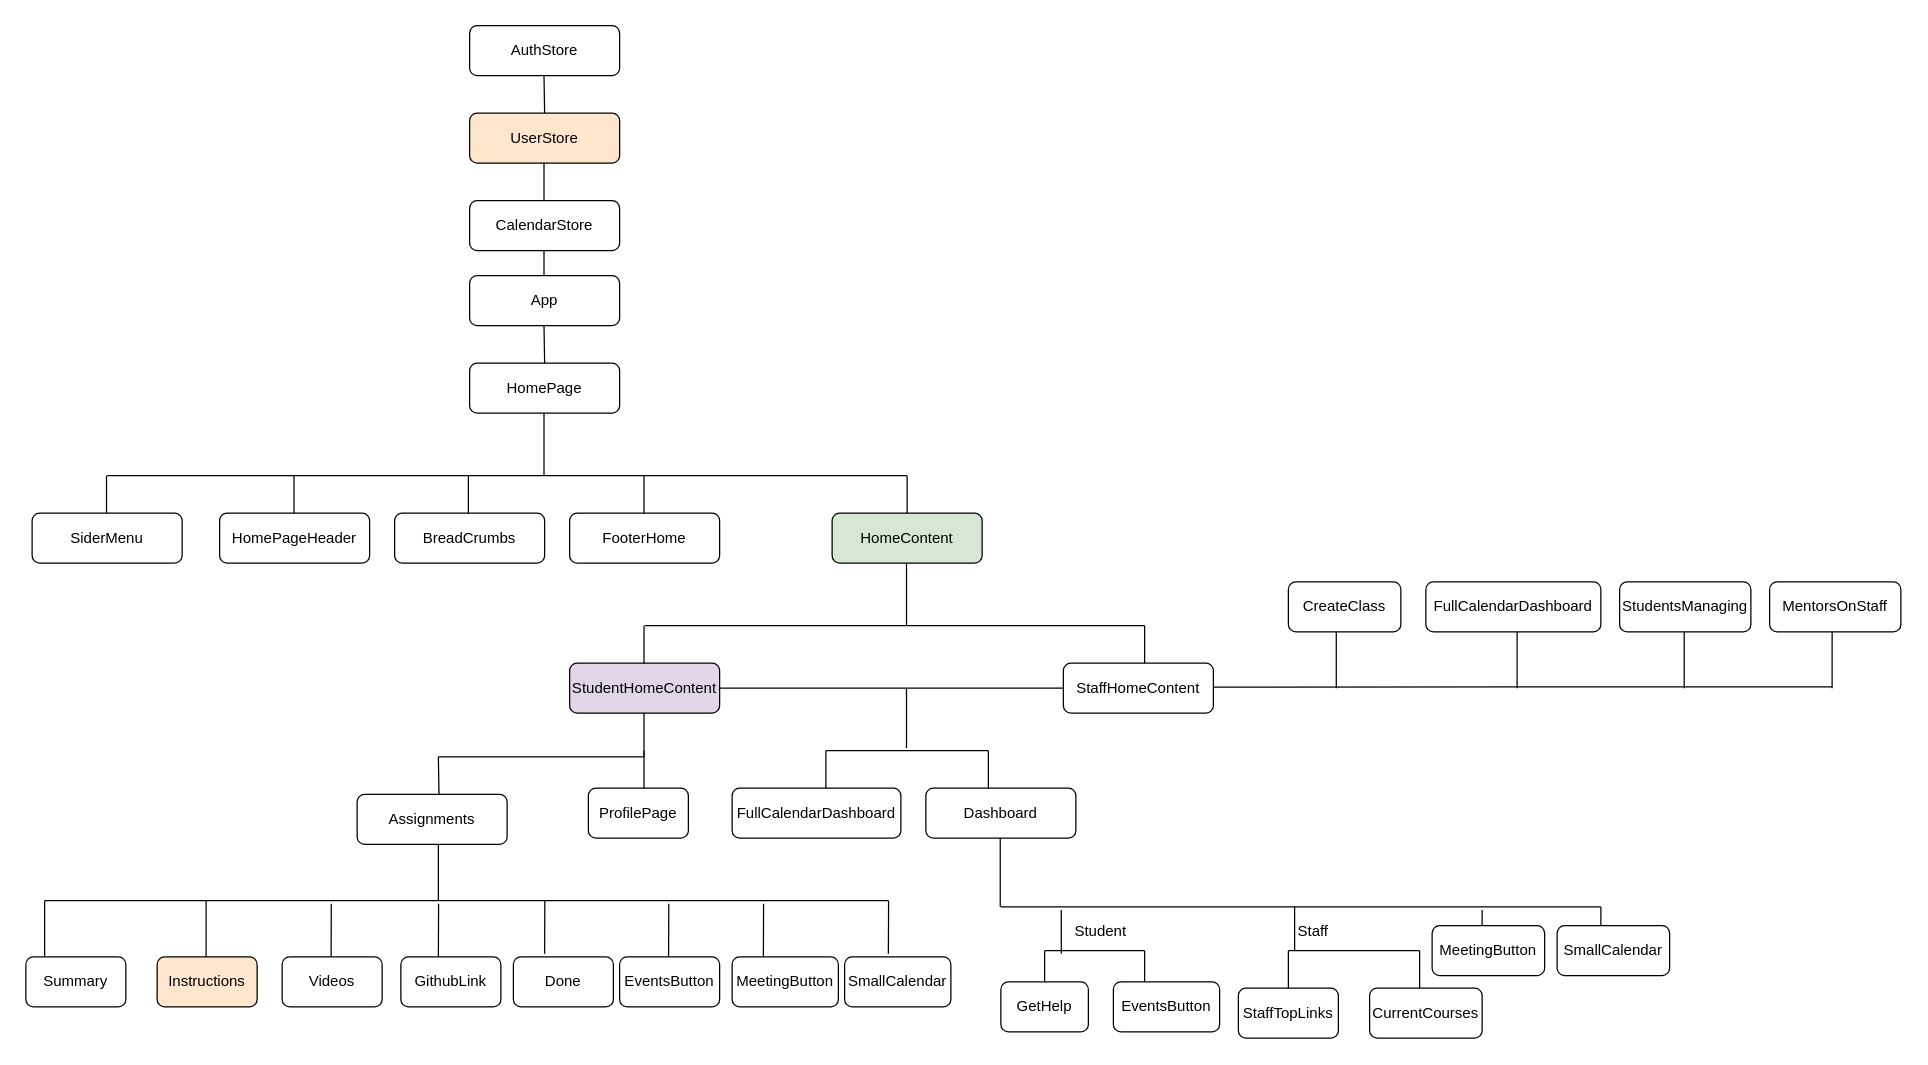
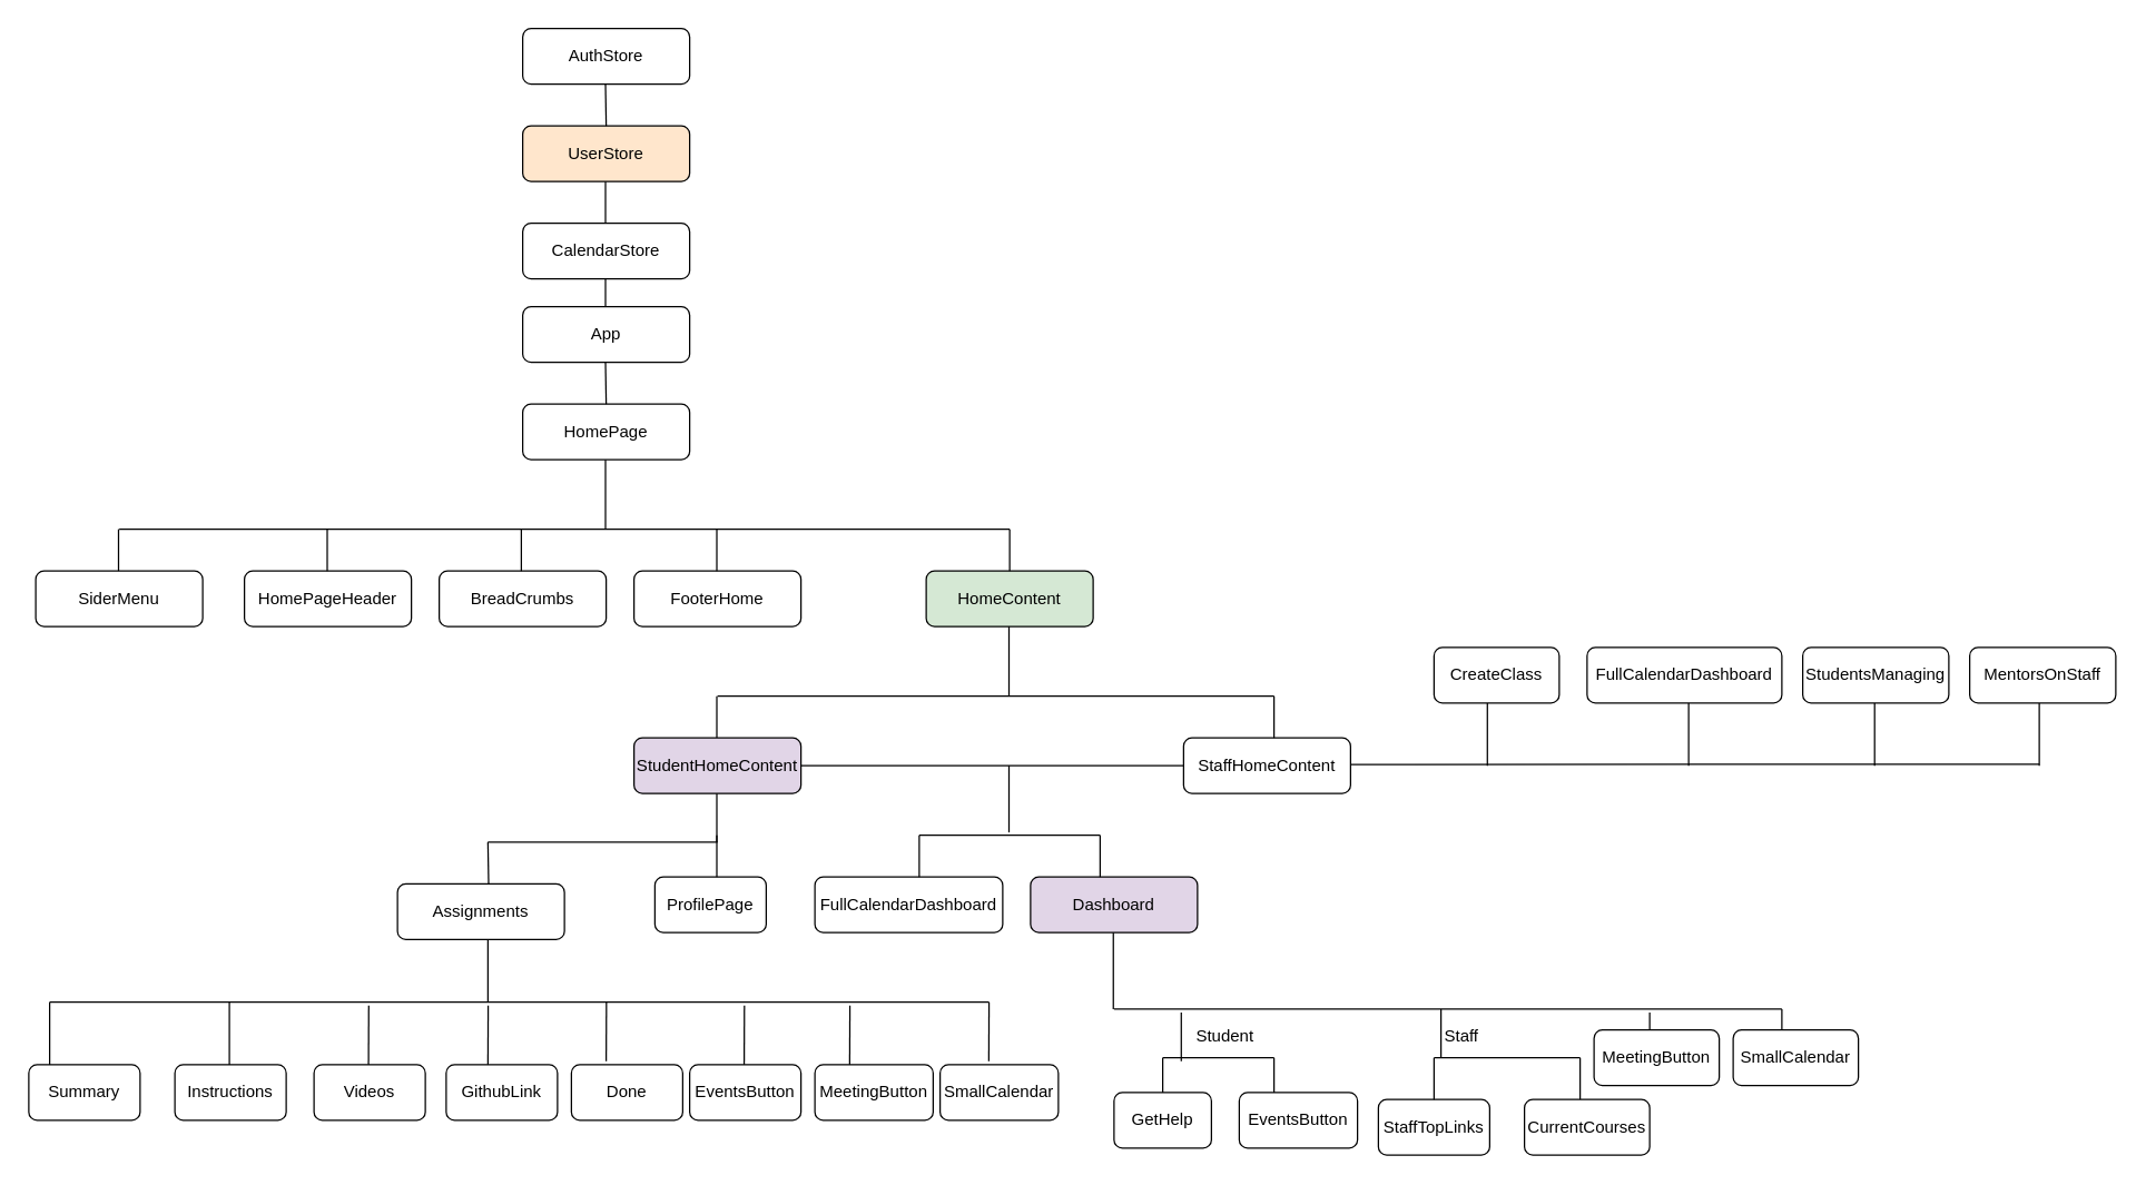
- <mxCell id="31" value="Dashboard" style="rounded=1;whiteSpace=wrap;html=1;fontSize=12;glass=0;strokeWidth=1;shadow=0;" parent="1" vertex="1"><mxGeometry x="740" y="630" width="120" height="40" as="geometry" /></mxCell>
+ <mxCell id="31" value="Dashboard" style="rounded=1;whiteSpace=wrap;html=1;fontSize=12;glass=0;strokeWidth=1;shadow=0;fillColor=#e1d5e7;" parent="1" vertex="1"><mxGeometry x="740" y="630" width="120" height="40" as="geometry" /></mxCell>
- <mxCell id="67" value="Instructions" style="rounded=1;whiteSpace=wrap;html=1;fontSize=12;glass=0;strokeWidth=1;shadow=0;fillColor=#ffe6cc;" parent="1" vertex="1"><mxGeometry x="125" y="765" width="80" height="40" as="geometry" /></mxCell>
+ <mxCell id="67" value="Instructions" style="rounded=1;whiteSpace=wrap;html=1;fontSize=12;glass=0;strokeWidth=1;shadow=0;" parent="1" vertex="1"><mxGeometry x="125" y="765" width="80" height="40" as="geometry" /></mxCell>
